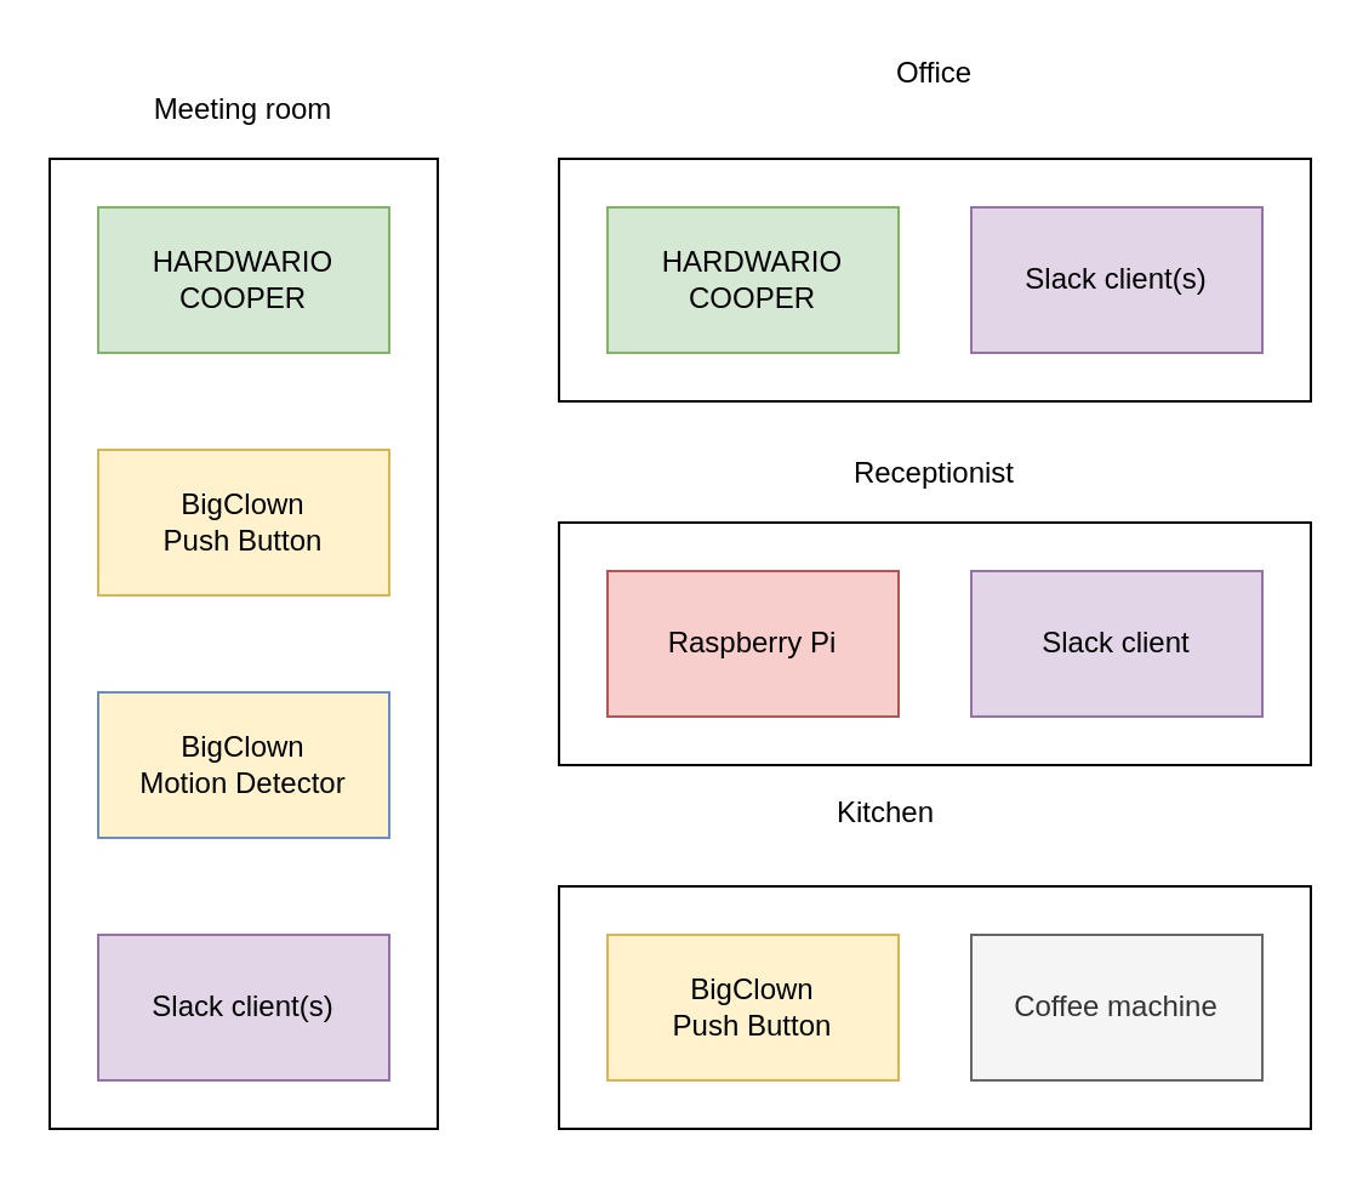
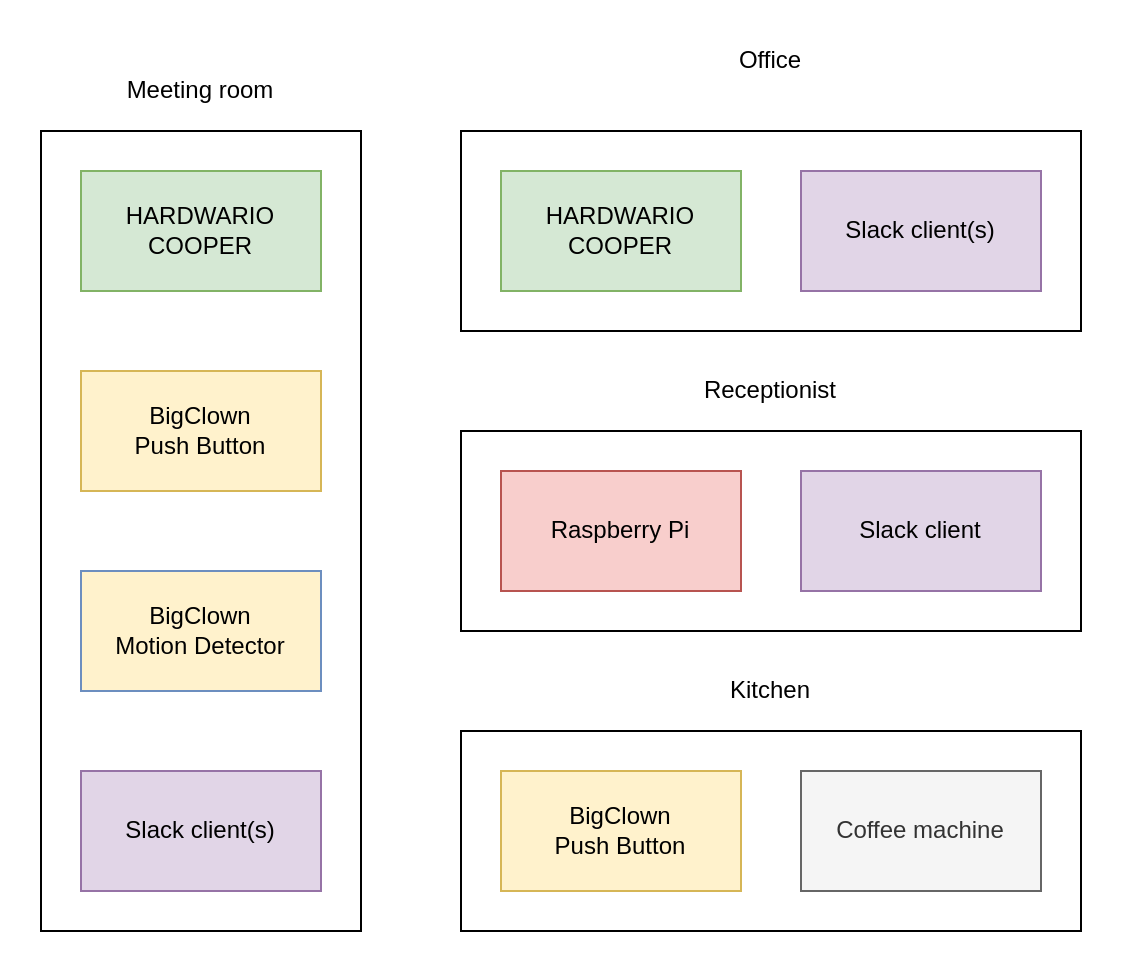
- <mxCell id="5" value="Kitchen" style="text;html=1;strokeColor=none;fillColor=none;align=center;verticalAlign=middle;whiteSpace=wrap;rounded=0;" vertex="1" parent="1"><mxGeometry x="210" y="325" width="310" height="20" as="geometry" /></mxCell>
+ <mxCell id="5" value="Kitchen" style="text;html=1;strokeColor=none;fillColor=none;align=center;verticalAlign=middle;whiteSpace=wrap;rounded=0;" vertex="1" parent="1"><mxGeometry x="230" y="335" width="310" height="20" as="geometry" /></mxCell>
